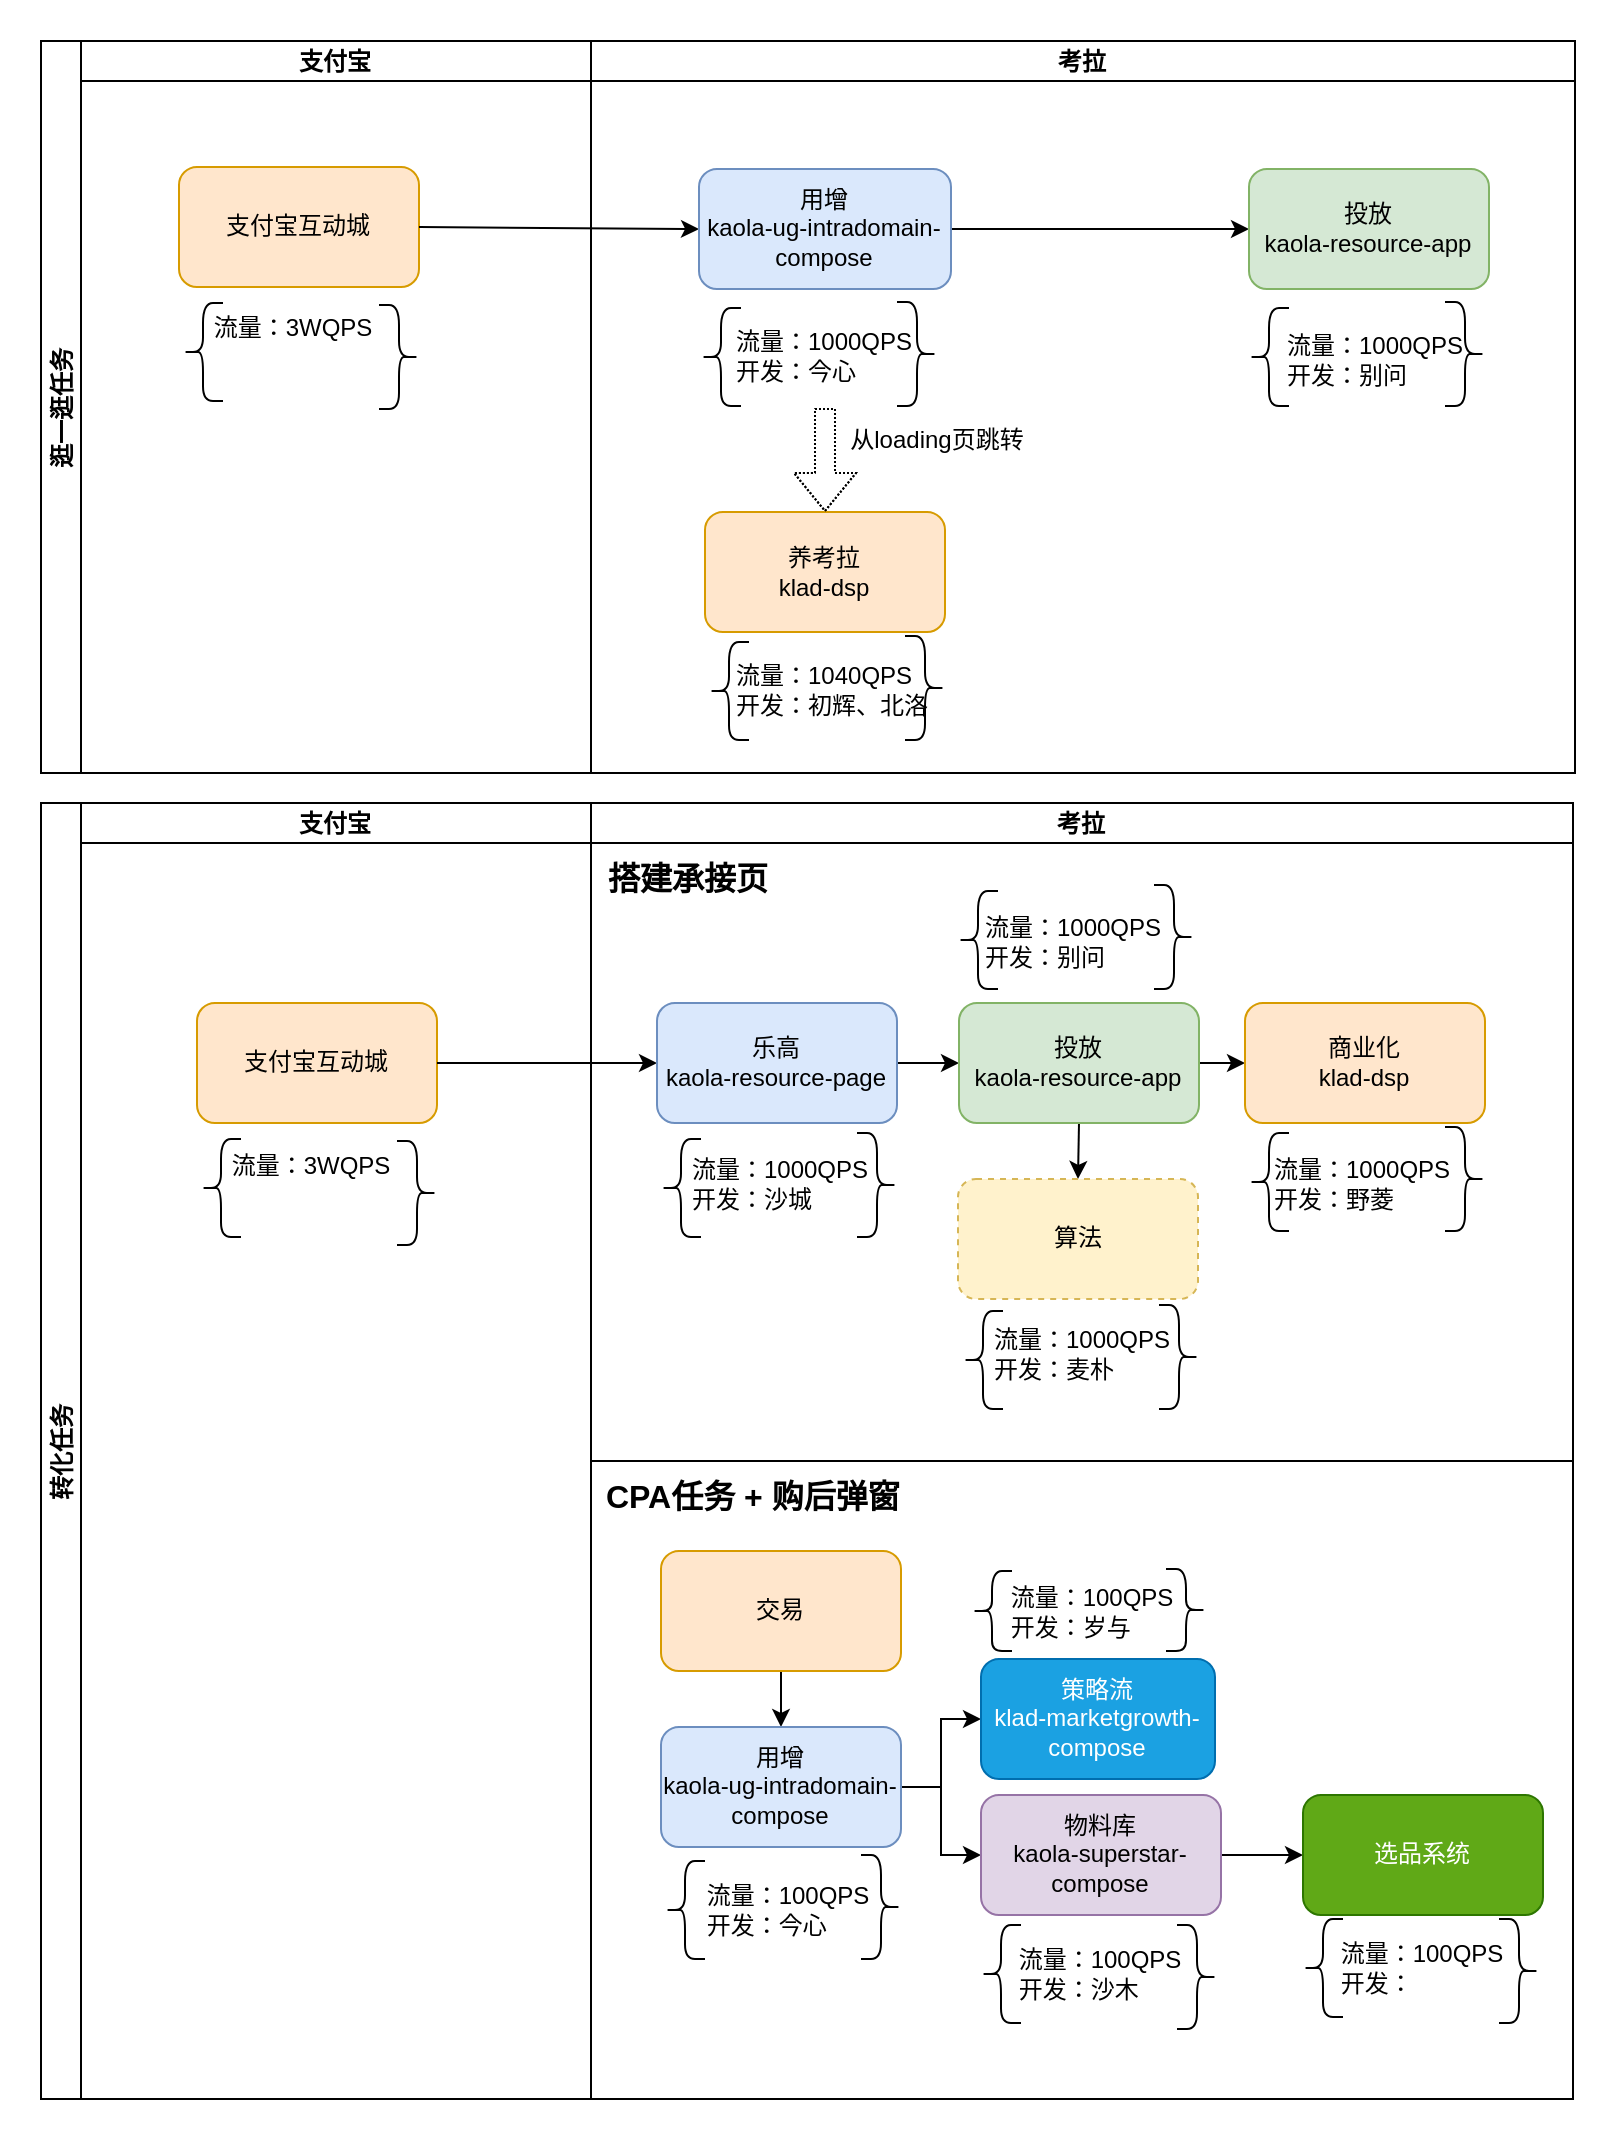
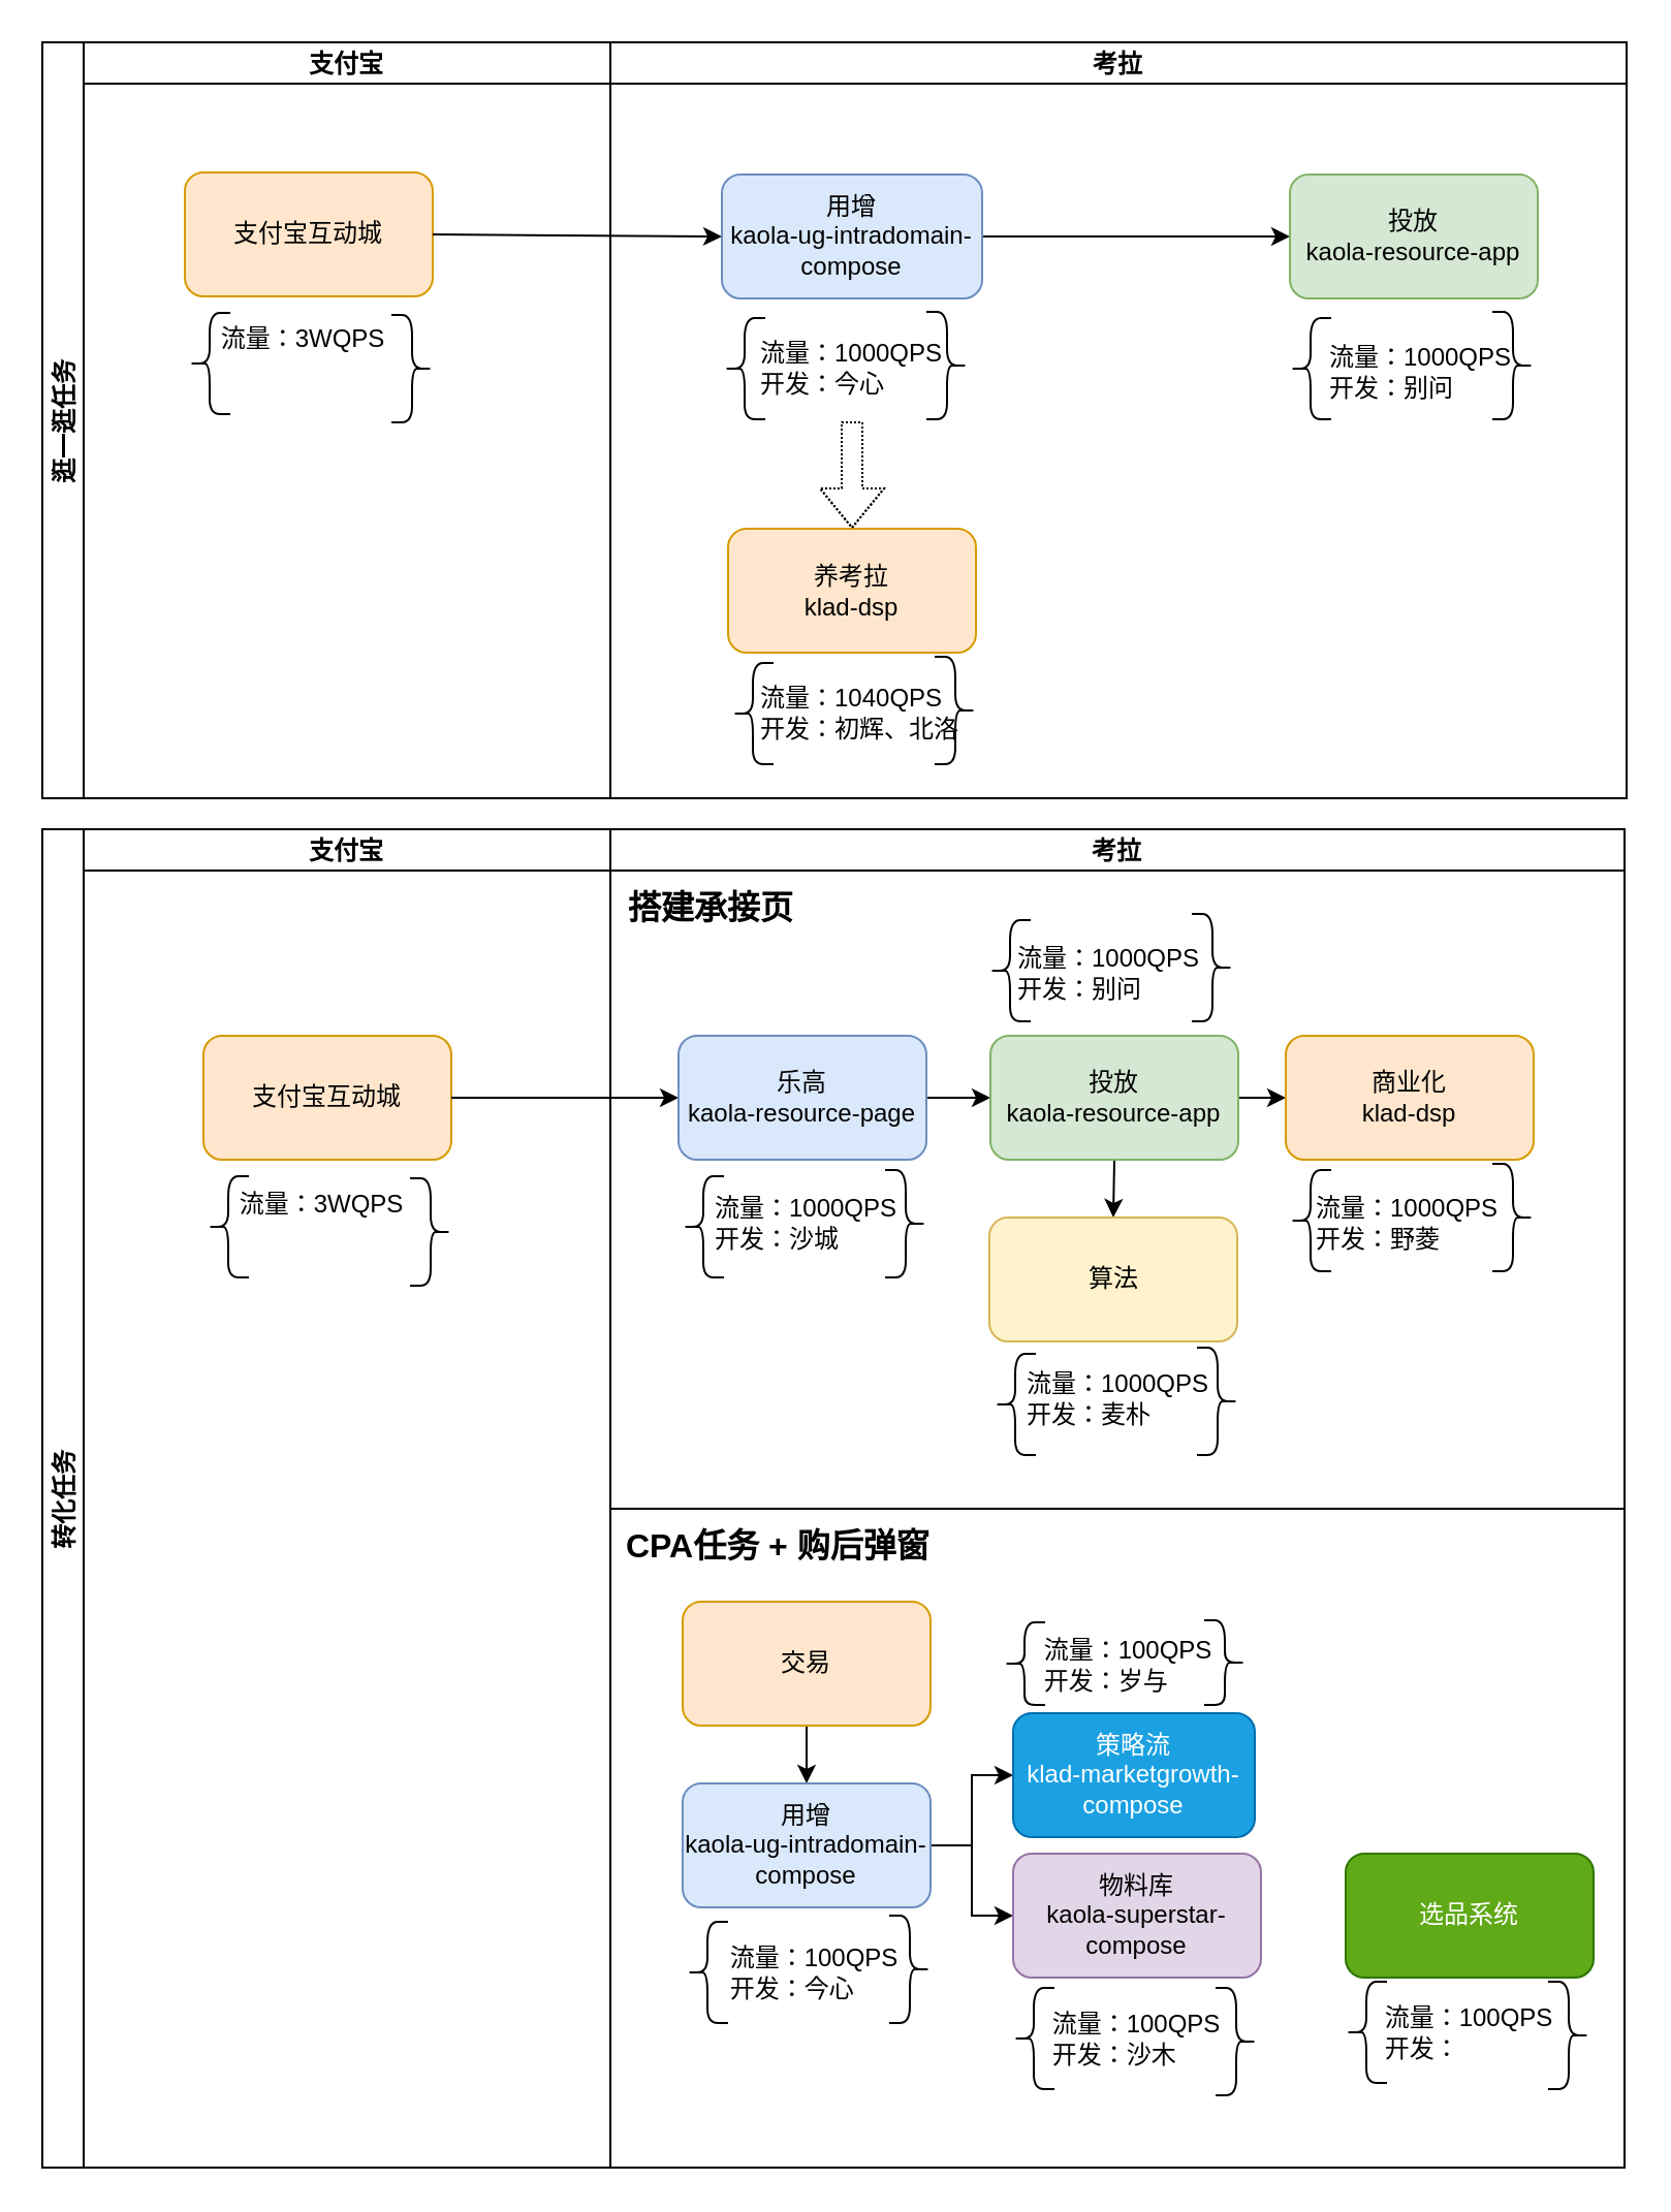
- <mxCell id="71" value="从loading页跳转" style="text;html=1;strokeColor=none;fillColor=none;align=center;verticalAlign=middle;whiteSpace=wrap;rounded=0;glass=0;" vertex="1" parent="56"><mxGeometry x="119" y="190" width="109" height="20" as="geometry" /></mxCell>
- <mxCell id="15" value="算法" style="rounded=1;whiteSpace=wrap;html=1;fillColor=#fff2cc;strokeColor=#d6b656;dashed=1;" vertex="1" parent="8"><mxGeometry x="183.5" y="188" width="120" height="60" as="geometry" /></mxCell>
+ <mxCell id="15" value="算法" style="rounded=1;whiteSpace=wrap;html=1;fillColor=#fff2cc;strokeColor=#d6b656;" vertex="1" parent="8"><mxGeometry x="183.5" y="188" width="120" height="60" as="geometry" /></mxCell>
- <mxCell id="35" value="" style="edgeStyle=orthogonalEdgeStyle;rounded=0;orthogonalLoop=1;jettySize=auto;html=1;" edge="1" parent="8" source="36" target="43"><mxGeometry relative="1" as="geometry" /></mxCell>
